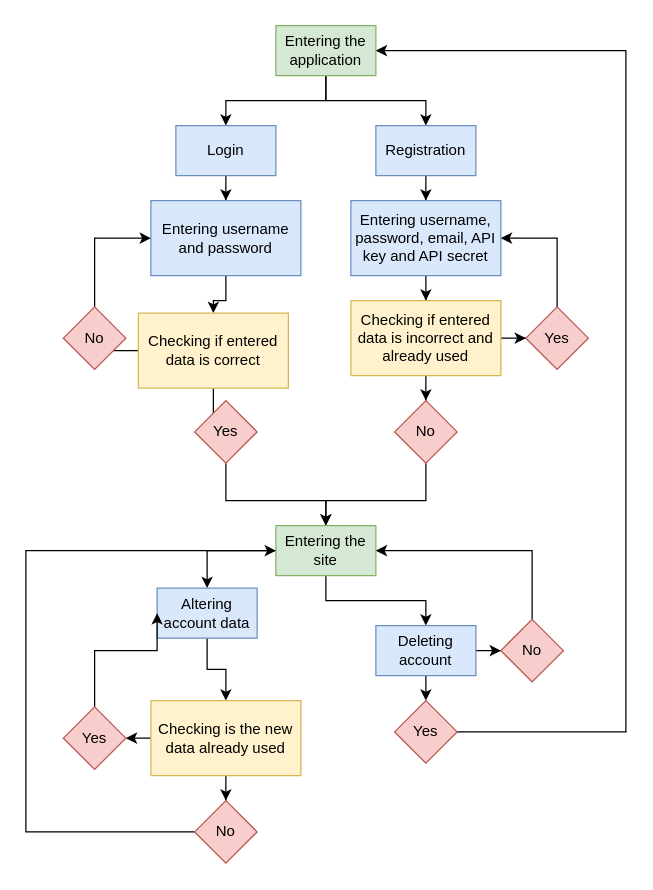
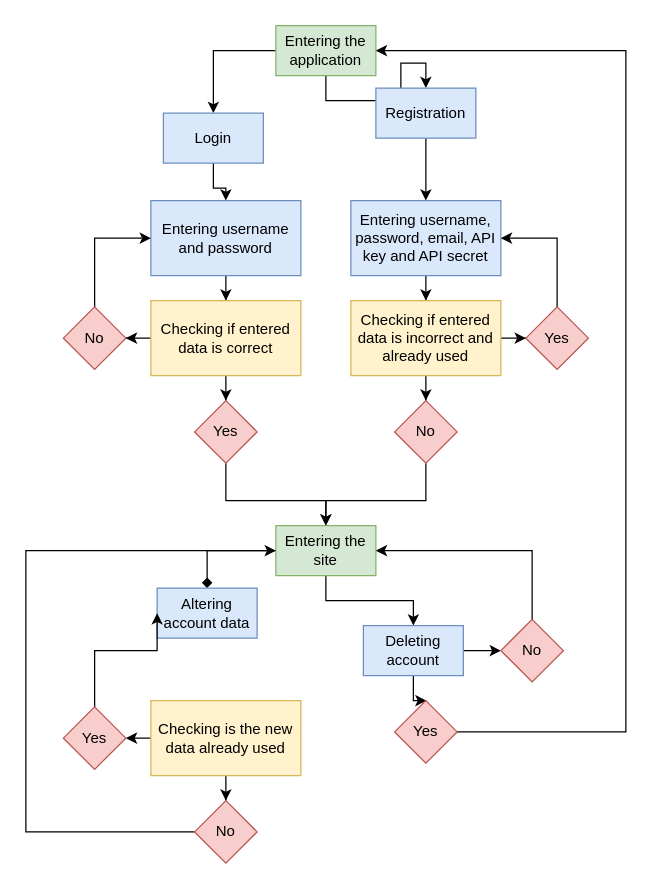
- <mxCell id="6" value="Login" style="rounded=0;whiteSpace=wrap;html=1;fillColor=#dae8fc;strokeColor=#6c8ebf;" vertex="1" parent="1"><mxGeometry x="140" y="100" width="80" height="40" as="geometry" /></mxCell>
+ <mxCell id="6" value="Login" style="rounded=0;whiteSpace=wrap;html=1;fillColor=#dae8fc;strokeColor=#6c8ebf;" vertex="1" parent="1"><mxGeometry x="130" y="90" width="80" height="40" as="geometry" /></mxCell>
- <mxCell id="8" value="Registration" style="rounded=0;whiteSpace=wrap;html=1;fillColor=#dae8fc;strokeColor=#6c8ebf;" vertex="1" parent="1"><mxGeometry x="300" y="100" width="80" height="40" as="geometry" /></mxCell>
+ <mxCell id="8" value="Registration" style="rounded=0;whiteSpace=wrap;html=1;fillColor=#dae8fc;strokeColor=#6c8ebf;" vertex="1" parent="1"><mxGeometry x="300" y="70" width="80" height="40" as="geometry" /></mxCell>
- <mxCell id="13" value="Checking if entered data is correct" style="rounded=0;whiteSpace=wrap;html=1;fillColor=#fff2cc;strokeColor=#d6b656;" vertex="1" parent="1"><mxGeometry x="110" y="250" width="120" height="60" as="geometry" /></mxCell>
+ <mxCell id="13" value="Checking if entered data is correct" style="rounded=0;whiteSpace=wrap;html=1;fillColor=#fff2cc;strokeColor=#d6b656;" vertex="1" parent="1"><mxGeometry x="120" y="240" width="120" height="60" as="geometry" /></mxCell>
- <mxCell id="18" style="edgeStyle=orthogonalEdgeStyle;rounded=0;orthogonalLoop=1;jettySize=auto;html=1;entryX=0.5;entryY=0;entryDx=0;entryDy=0;" edge="1" parent="1" source="20" target="31"><mxGeometry relative="1" as="geometry" /></mxCell>
+ <mxCell id="18" style="edgeStyle=orthogonalEdgeStyle;rounded=0;orthogonalLoop=1;jettySize=auto;html=1;entryX=0.5;entryY=0;entryDx=0;entryDy=0;endArrow=diamond;" edge="1" parent="1" source="20" target="31"><mxGeometry relative="1" as="geometry" /></mxCell>
- <mxCell id="34" value="Deleting account" style="rounded=0;whiteSpace=wrap;html=1;fillColor=#dae8fc;strokeColor=#6c8ebf;" vertex="1" parent="1"><mxGeometry x="300" y="500" width="80" height="40" as="geometry" /></mxCell>
+ <mxCell id="34" value="Deleting account" style="rounded=0;whiteSpace=wrap;html=1;fillColor=#dae8fc;strokeColor=#6c8ebf;" vertex="1" parent="1"><mxGeometry x="290" y="500" width="80" height="40" as="geometry" /></mxCell>
- <mxCell id="30" style="edgeStyle=orthogonalEdgeStyle;rounded=0;orthogonalLoop=1;jettySize=auto;html=1;" edge="1" parent="1" source="31" target="41"><mxGeometry relative="1" as="geometry" /></mxCell>
